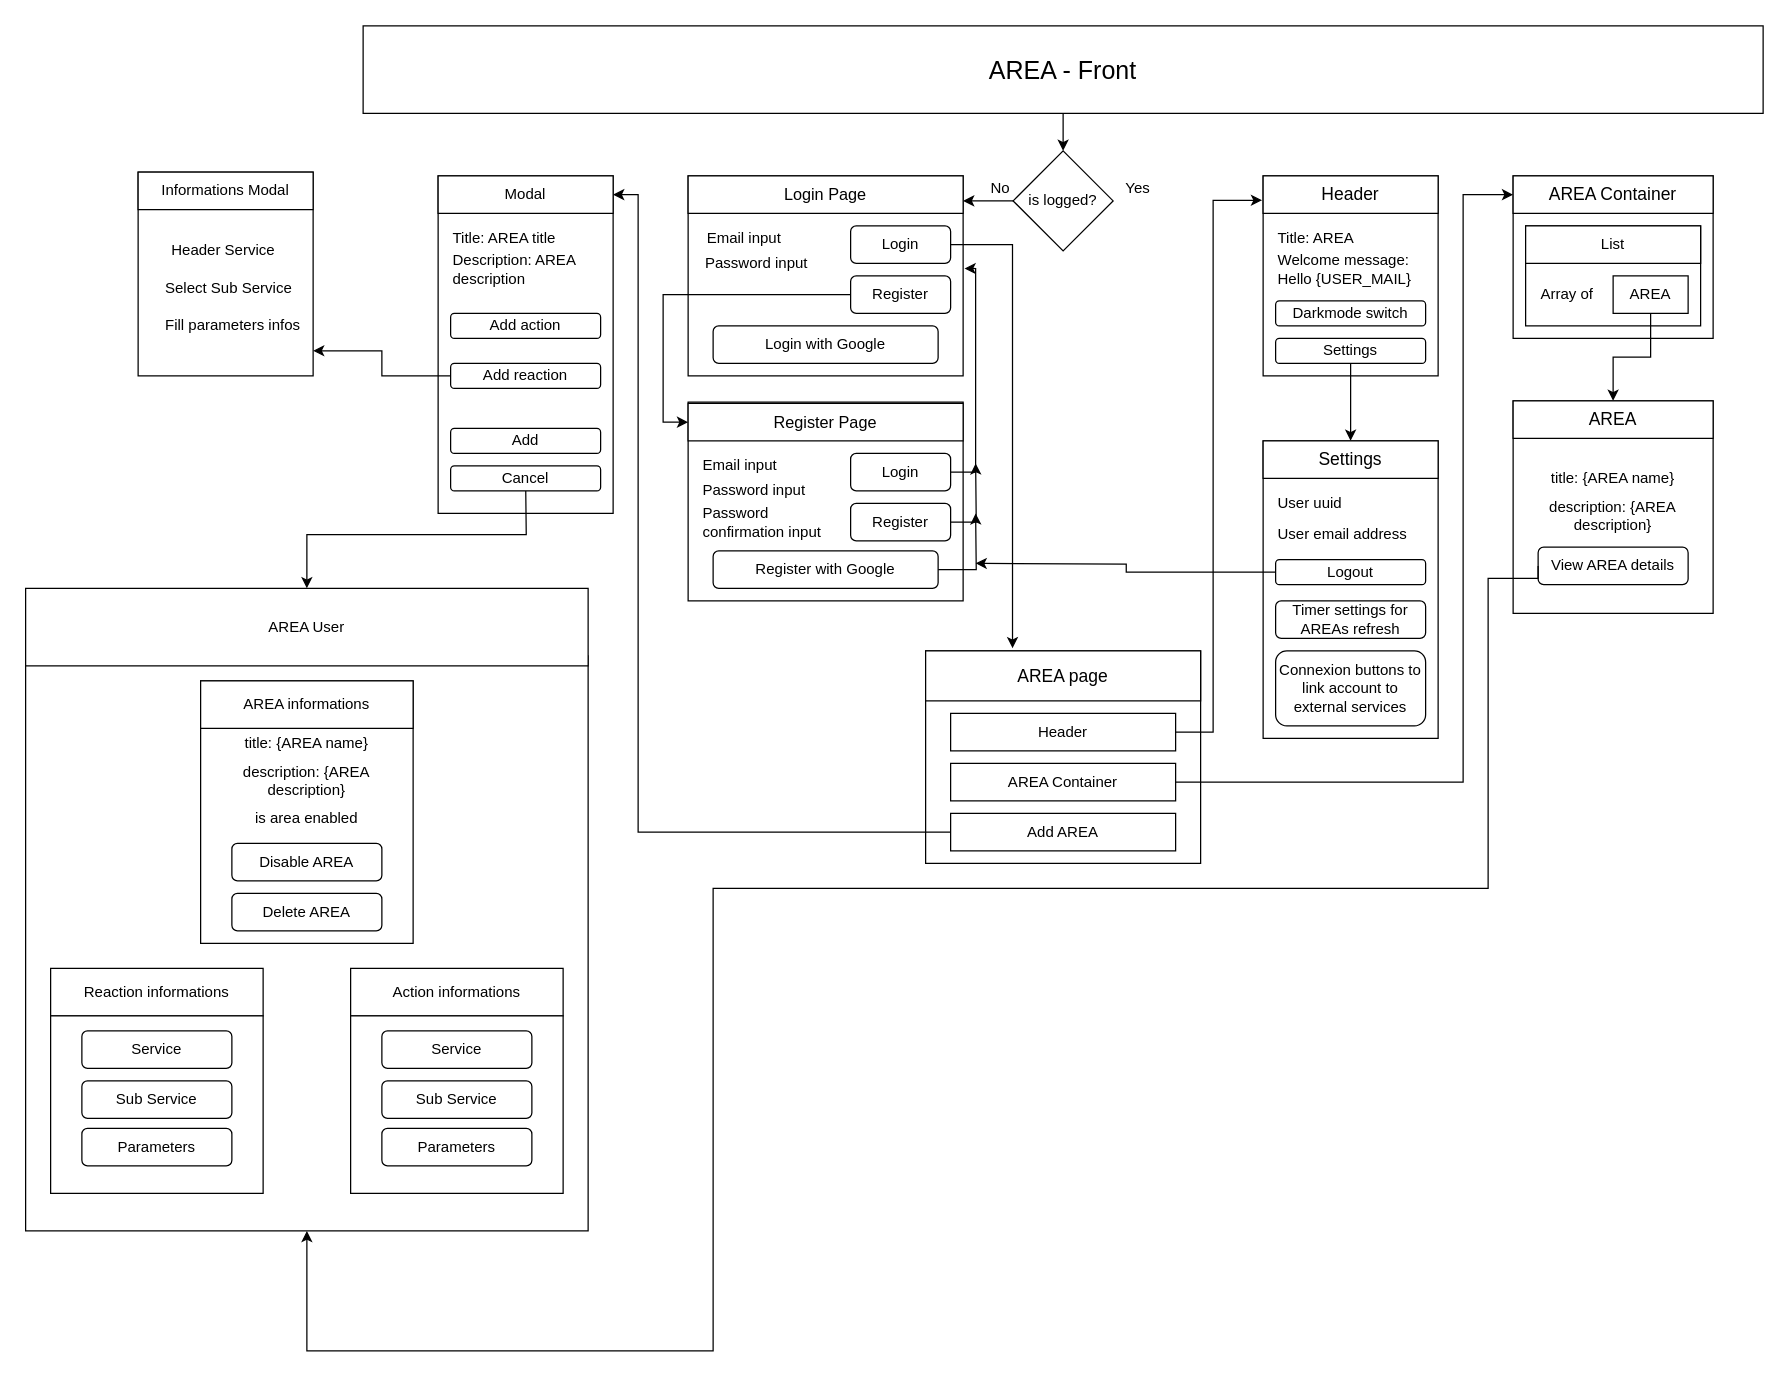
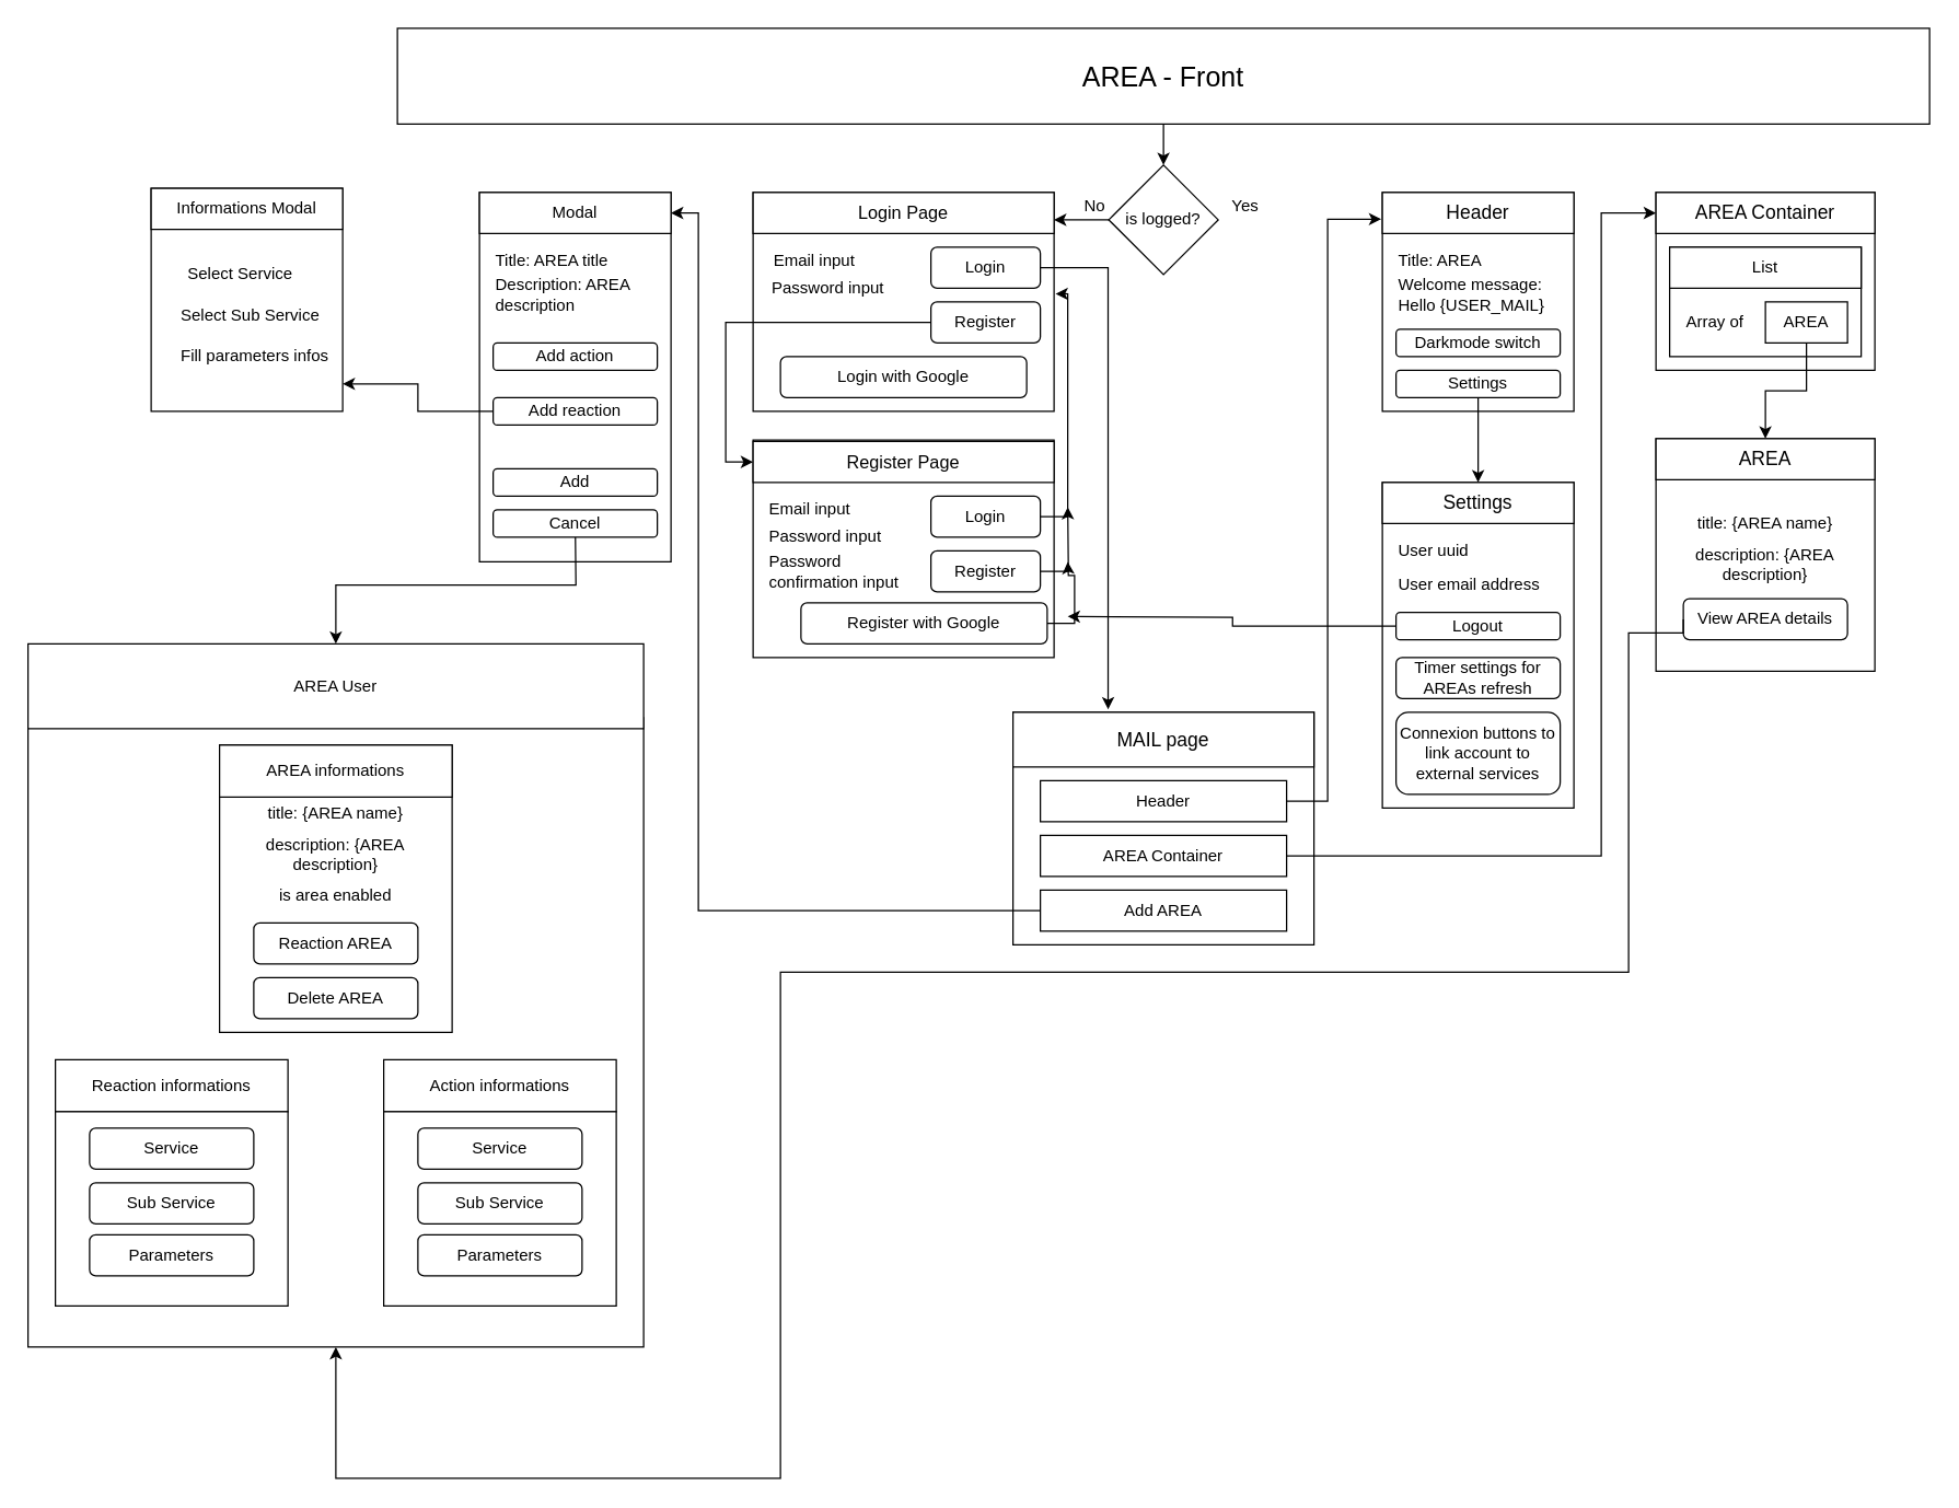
- <mxCell id="93" value="Header Service" style="text;html=1;strokeColor=none;fillColor=none;align=left;verticalAlign=middle;whiteSpace=wrap;rounded=0;" vertex="1" parent="1"><mxGeometry x="135" y="190" width="90" height="20" as="geometry" /></mxCell>
+ <mxCell id="93" value="Select Service" style="text;html=1;strokeColor=none;fillColor=none;align=left;verticalAlign=middle;whiteSpace=wrap;rounded=0;" vertex="1" parent="1"><mxGeometry x="135" y="190" width="90" height="20" as="geometry" /></mxCell>
- <mxCell id="27" value="Register with Google" style="rounded=1;whiteSpace=wrap;html=1;" parent="1" vertex="1"><mxGeometry x="570" y="440" width="180" height="30" as="geometry" /></mxCell>
+ <mxCell id="27" value="Register with Google" style="rounded=1;whiteSpace=wrap;html=1;" parent="1" vertex="1"><mxGeometry x="585" y="440" width="180" height="30" as="geometry" /></mxCell>
- <mxCell id="29" value="&lt;font style=&quot;font-size: 14px&quot;&gt;AREA page&lt;/font&gt;" style="rounded=0;whiteSpace=wrap;html=1;align=center;" parent="1" vertex="1"><mxGeometry x="740" y="520" width="220" height="40" as="geometry" /></mxCell>
+ <mxCell id="29" value="&lt;font style=&quot;font-size: 14px&quot;&gt;MAIL page&lt;/font&gt;" style="rounded=0;whiteSpace=wrap;html=1;align=center;" parent="1" vertex="1"><mxGeometry x="740" y="520" width="220" height="40" as="geometry" /></mxCell>
- <mxCell id="77" value="Disable AREA" style="rounded=1;whiteSpace=wrap;html=1;align=center;" vertex="1" parent="1"><mxGeometry x="185" y="674" width="120" height="30" as="geometry" /></mxCell>
+ <mxCell id="77" value="Reaction AREA" style="rounded=1;whiteSpace=wrap;html=1;align=center;" vertex="1" parent="1"><mxGeometry x="185" y="674" width="120" height="30" as="geometry" /></mxCell>
